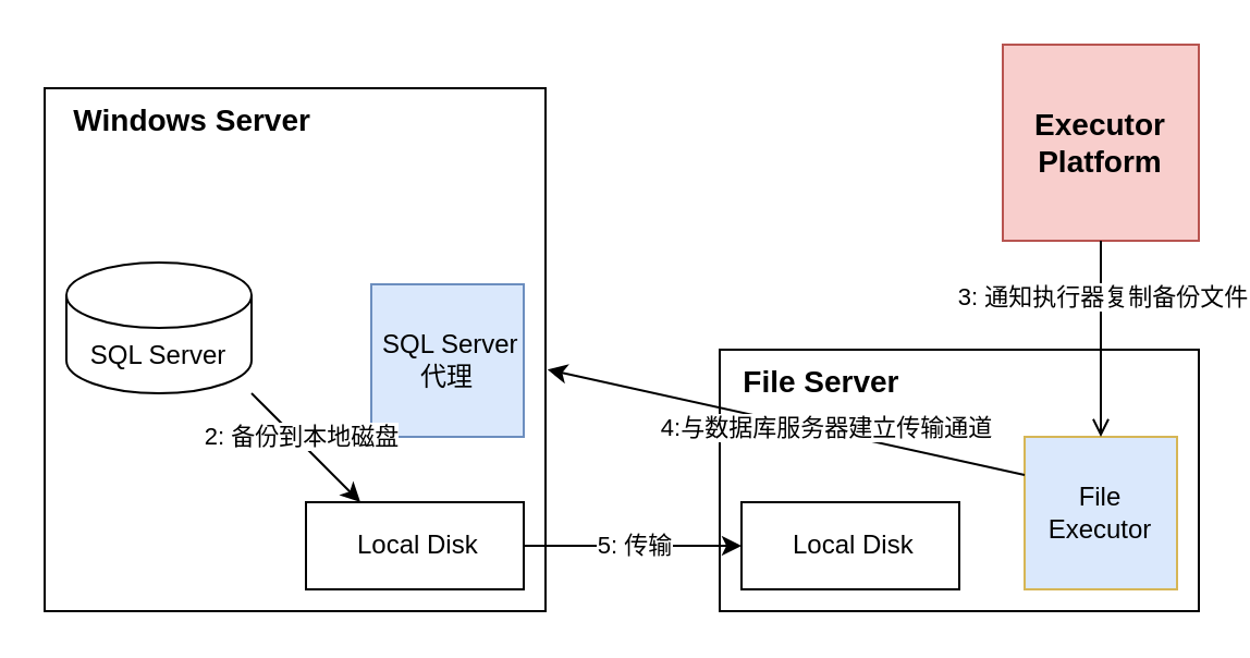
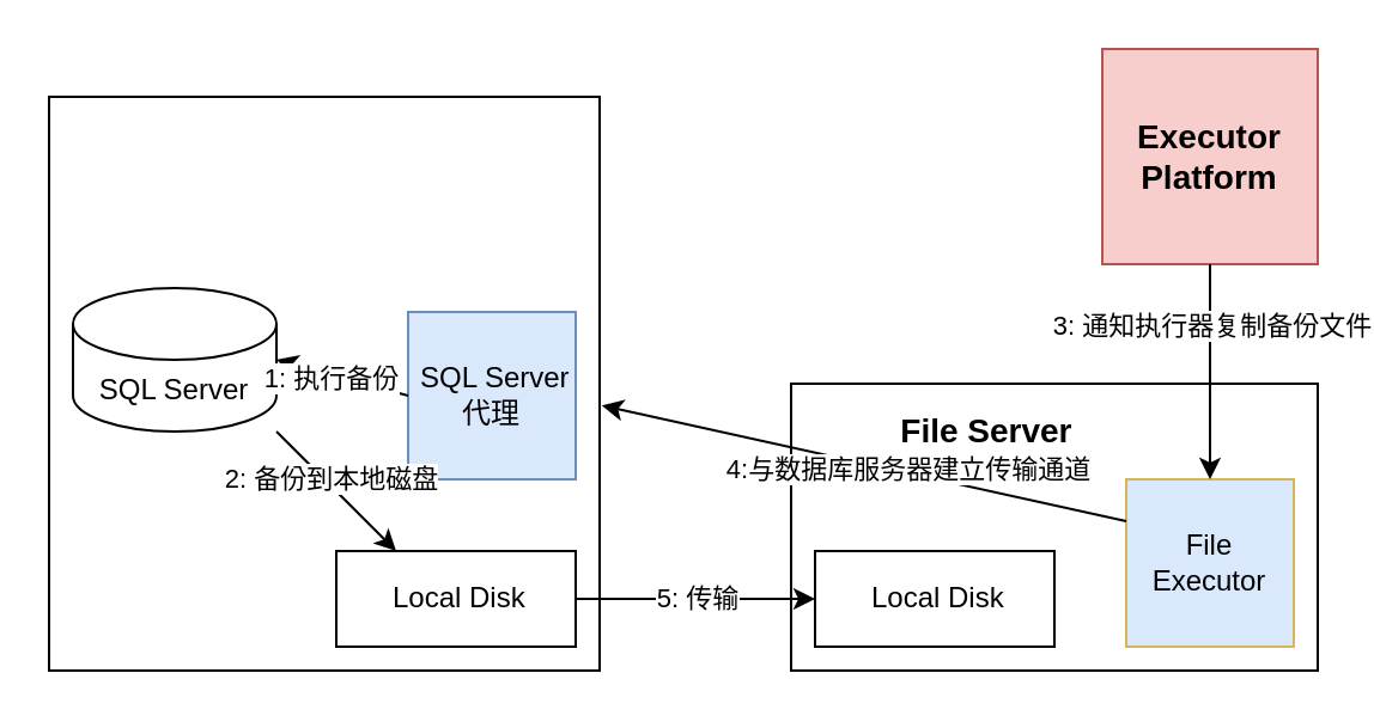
- <mxCell id="6" value="Windows Server&amp;nbsp;" style="text;html=1;align=center;verticalAlign=middle;whiteSpace=wrap;rounded=0;fontSize=14;fontStyle=1" vertex="1" parent="1"><mxGeometry x="20" y="40" width="140" height="30" as="geometry" /></mxCell>
+ <mxCell id="12" value="" style="endArrow=classic;html=1;rounded=0;exitX=0;exitY=0.5;exitDx=0;exitDy=0;entryX=1;entryY=0.5;entryDx=0;entryDy=0;entryPerimeter=0;" edge="1" parent="1" source="5" target="3"><mxGeometry width="50" height="50" relative="1" as="geometry"><mxPoint x="280" y="310" as="sourcePoint" /><mxPoint x="330" y="260" as="targetPoint" /></mxGeometry></mxCell>
+ <mxCell id="13" value="1: 执行备份" style="edgeLabel;html=1;align=center;verticalAlign=middle;resizable=0;points=[];" vertex="1" connectable="0" parent="12"><mxGeometry x="0.171" y="1" relative="1" as="geometry"><mxPoint as="offset" /></mxGeometry></mxCell>
- <mxCell id="8" value="&amp;nbsp;File Server" style="text;html=1;align=center;verticalAlign=middle;whiteSpace=wrap;rounded=0;fontSize=14;fontStyle=1" vertex="1" parent="1"><mxGeometry x="330" y="160" width="90" height="30" as="geometry" /></mxCell>
+ <mxCell id="8" value="&amp;nbsp;File Server" style="text;html=1;align=center;verticalAlign=middle;whiteSpace=wrap;rounded=0;fontSize=14;fontStyle=1" vertex="1" parent="1"><mxGeometry x="365" y="165" width="90" height="30" as="geometry" /></mxCell>
- <mxCell id="16" value="" style="endArrow=open;html=1;rounded=0;exitX=0.5;exitY=1;exitDx=0;exitDy=0;" edge="1" parent="1" source="10" target="11"><mxGeometry width="50" height="50" relative="1" as="geometry"><mxPoint x="280" y="310" as="sourcePoint" /><mxPoint x="330" y="260" as="targetPoint" /></mxGeometry></mxCell>
+ <mxCell id="16" value="" style="endArrow=classic;html=1;rounded=0;exitX=0.5;exitY=1;exitDx=0;exitDy=0;" edge="1" parent="1" source="10" target="11"><mxGeometry width="50" height="50" relative="1" as="geometry"><mxPoint x="280" y="310" as="sourcePoint" /><mxPoint x="330" y="260" as="targetPoint" /></mxGeometry></mxCell>
